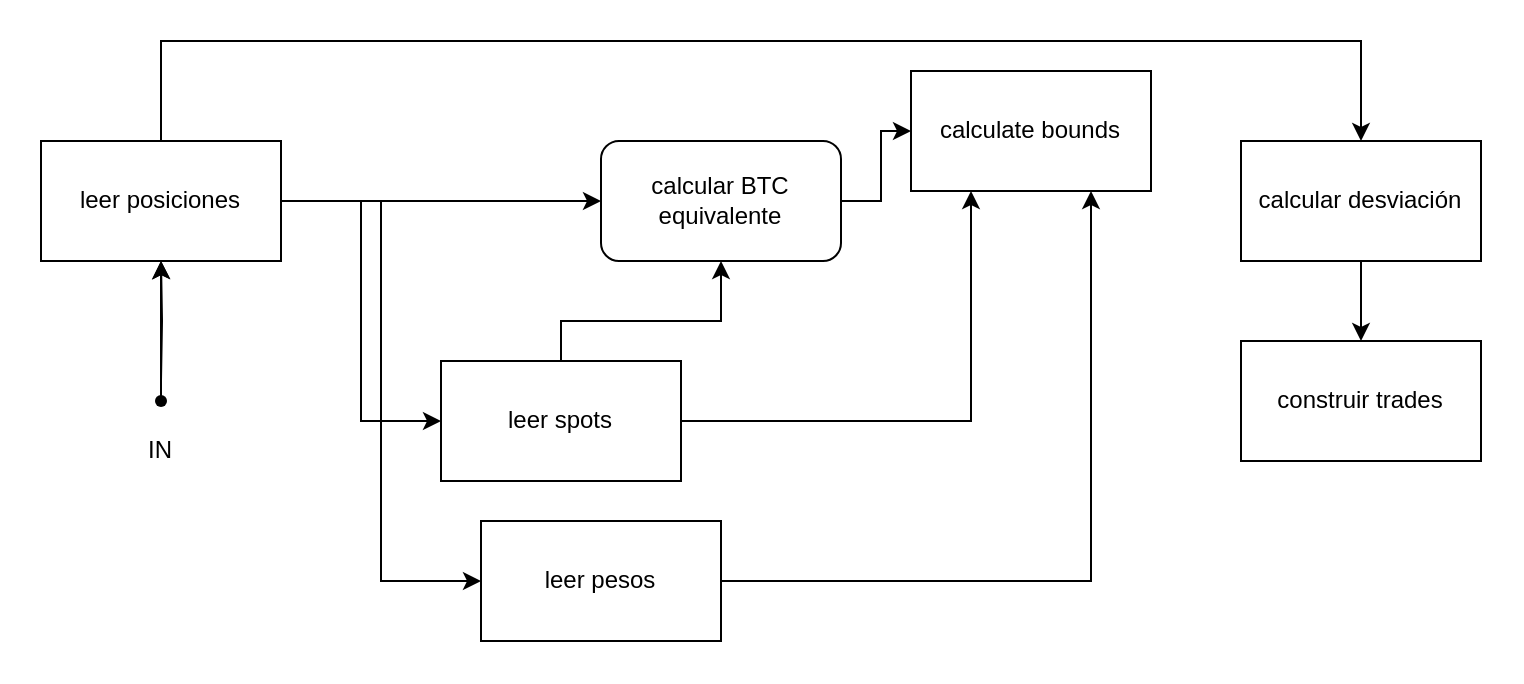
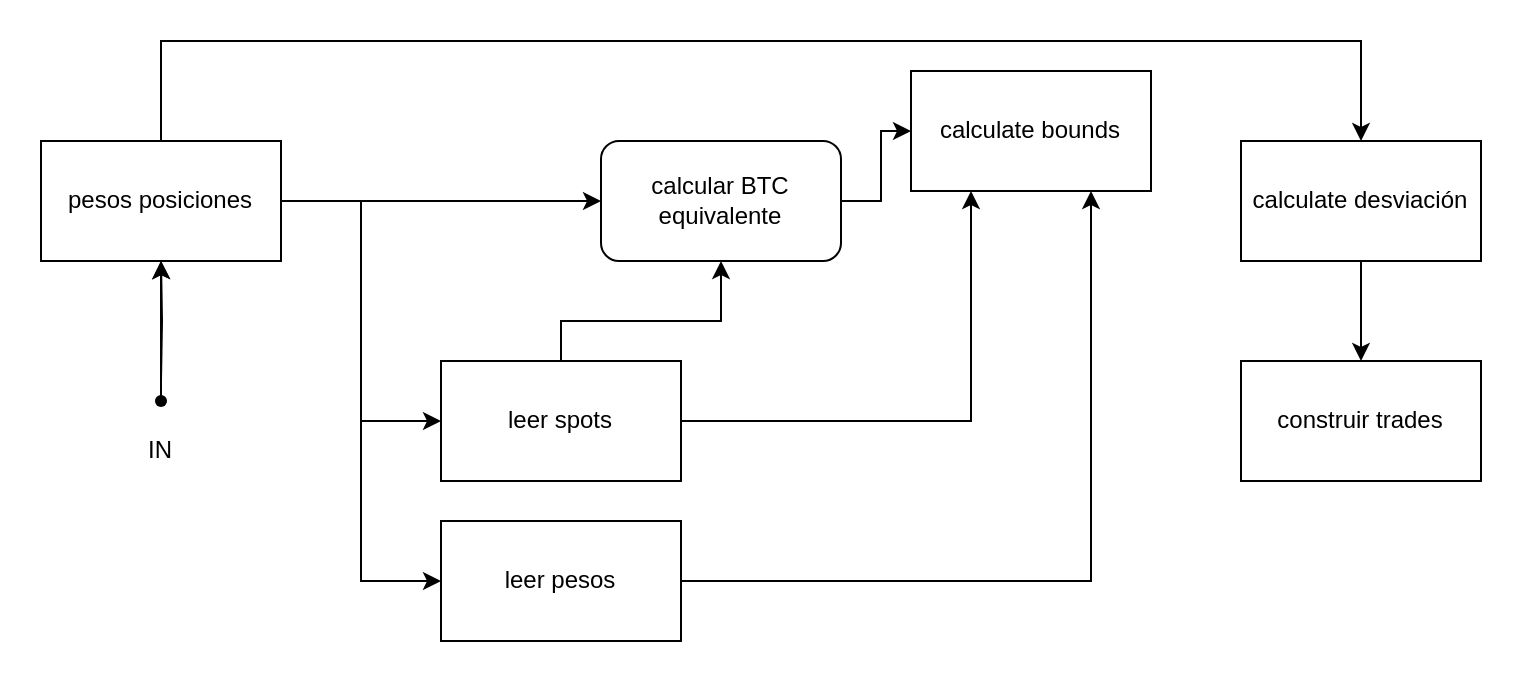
- <mxCell id="4" value="leer posiciones" style="rounded=0;whiteSpace=wrap;html=1;" parent="1" vertex="1"><mxGeometry x="20" y="70" width="120" height="60" as="geometry" /></mxCell>
+ <mxCell id="4" value="pesos posiciones" style="rounded=0;whiteSpace=wrap;html=1;" parent="1" vertex="1"><mxGeometry x="20" y="70" width="120" height="60" as="geometry" /></mxCell>
- <mxCell id="19" value="calcular desviación" style="whiteSpace=wrap;html=1;rounded=0;" parent="1" vertex="1"><mxGeometry x="620" y="70" width="120" height="60" as="geometry" /></mxCell>
+ <mxCell id="19" value="calculate desviación" style="whiteSpace=wrap;html=1;rounded=0;" parent="1" vertex="1"><mxGeometry x="620" y="70" width="120" height="60" as="geometry" /></mxCell>
- <mxCell id="20" value="construir trades" style="whiteSpace=wrap;html=1;rounded=0;" parent="1" vertex="1"><mxGeometry x="620" y="170" width="120" height="60" as="geometry" /></mxCell>
+ <mxCell id="20" value="construir trades" style="whiteSpace=wrap;html=1;rounded=0;" parent="1" vertex="1"><mxGeometry x="620" y="180" width="120" height="60" as="geometry" /></mxCell>
- <mxCell id="14" value="leer pesos" style="whiteSpace=wrap;html=1;rounded=0;" parent="1" vertex="1"><mxGeometry x="240" y="260" width="120" height="60" as="geometry" /></mxCell>
+ <mxCell id="14" value="leer pesos" style="whiteSpace=wrap;html=1;rounded=0;" parent="1" vertex="1"><mxGeometry x="220" y="260" width="120" height="60" as="geometry" /></mxCell>
